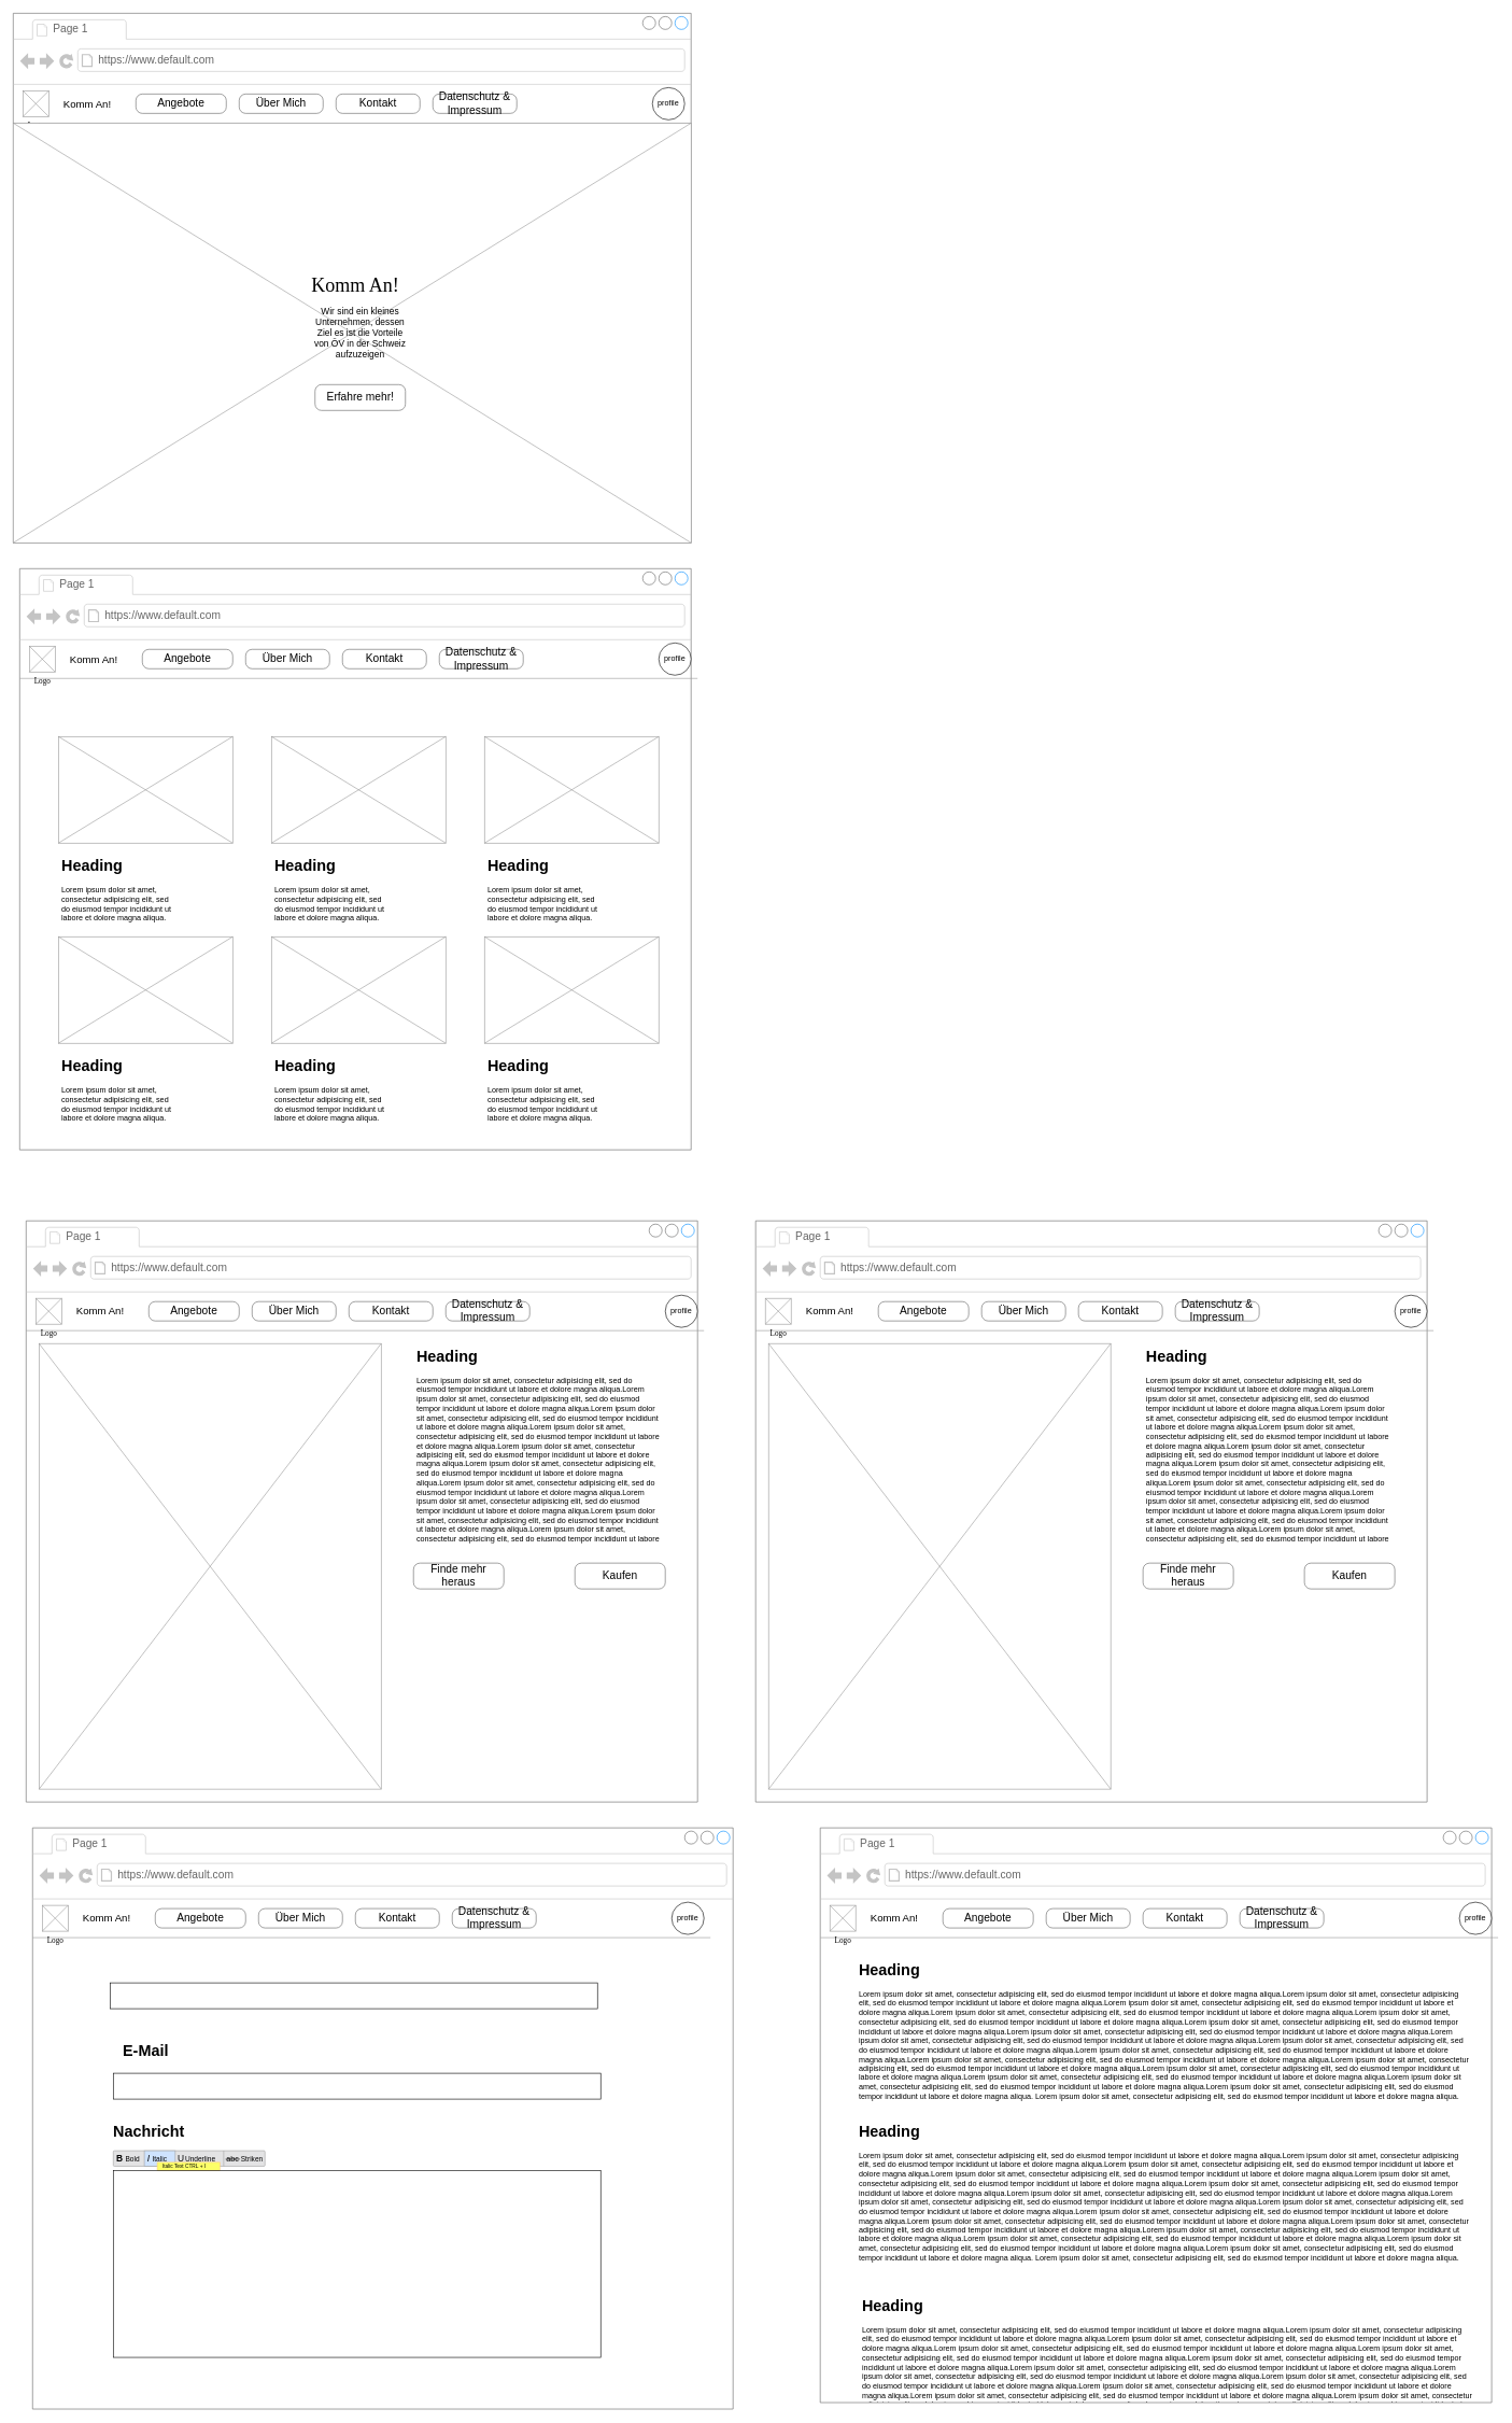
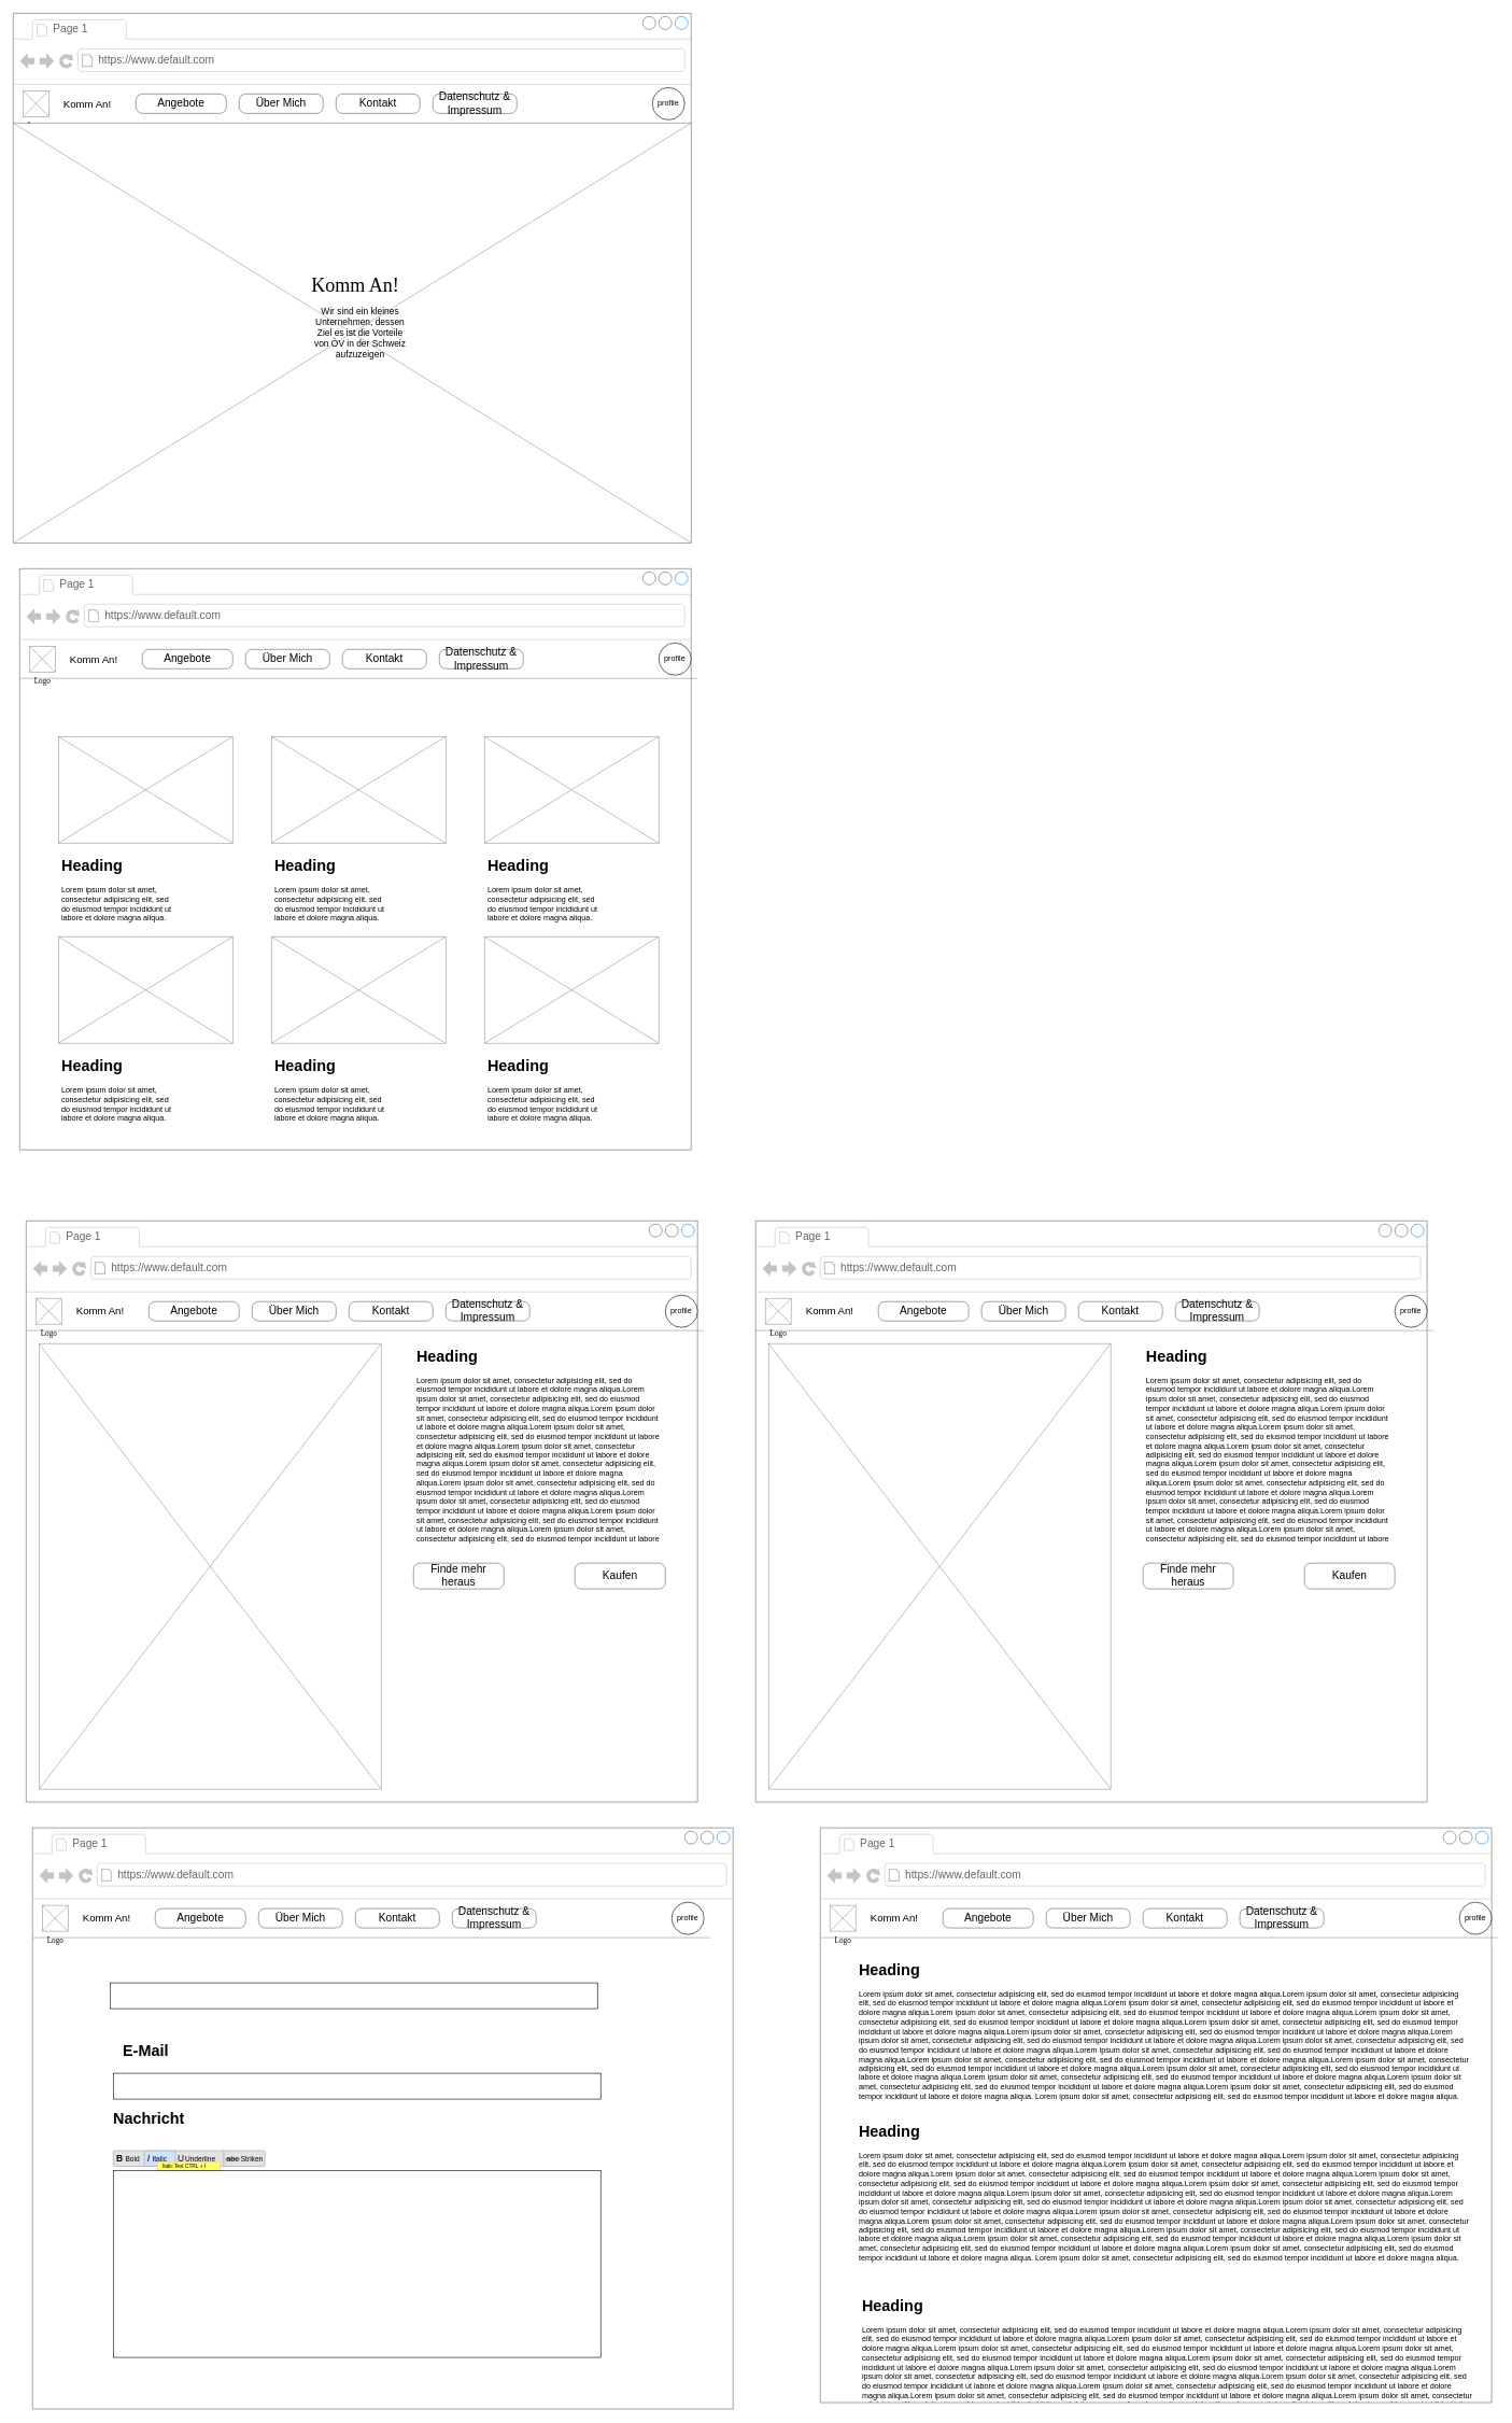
- <mxCell id="15" value="Erfahre mehr!" style="strokeWidth=1;shadow=0;dashed=0;align=center;html=1;shape=mxgraph.mockup.buttons.button;strokeColor=#666666;mainText=;buttonStyle=round;fontSize=17;fontStyle=0;fillColor=none;whiteSpace=wrap;rounded=0;labelBackgroundColor=none;" vertex="1" parent="2"><mxGeometry x="467.5" y="575" width="140" height="40" as="geometry" /></mxCell>
- <mxCell id="83" value="&lt;h1&gt;Nachricht&lt;/h1&gt;" style="text;html=1;strokeColor=none;fillColor=none;spacing=5;spacingTop=-20;whiteSpace=wrap;overflow=hidden;rounded=0;" vertex="1" parent="70"><mxGeometry x="120" y="450" width="190" height="40" as="geometry" /></mxCell>
+ <mxCell id="83" value="&lt;h1&gt;Nachricht&lt;/h1&gt;" style="text;html=1;strokeColor=none;fillColor=none;spacing=5;spacingTop=-20;whiteSpace=wrap;overflow=hidden;rounded=0;" vertex="1" parent="70"><mxGeometry x="120" y="430" width="190" height="40" as="geometry" /></mxCell>
